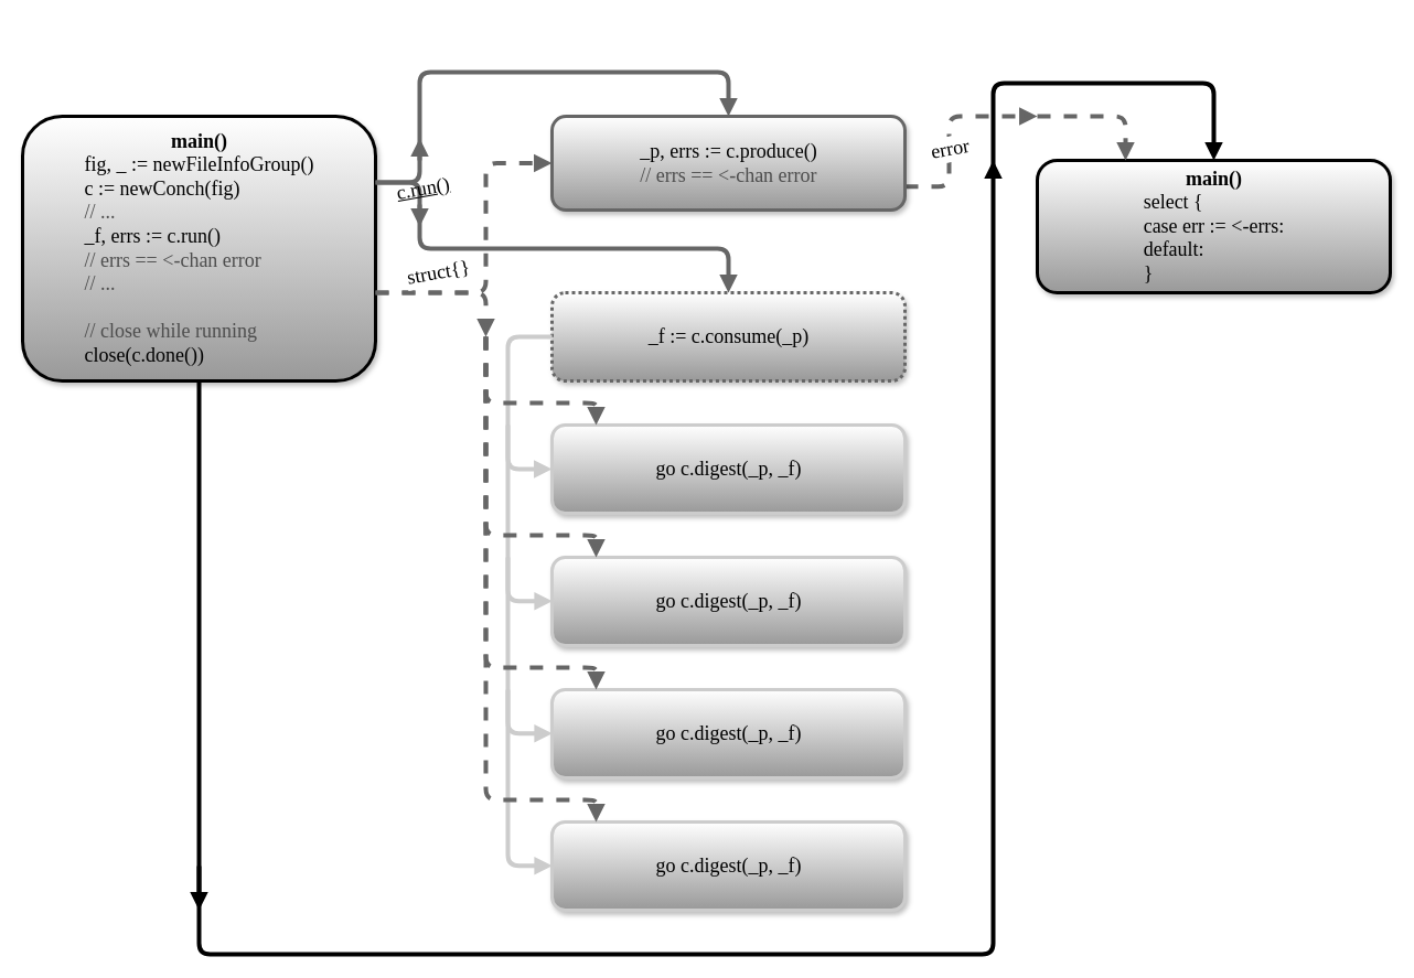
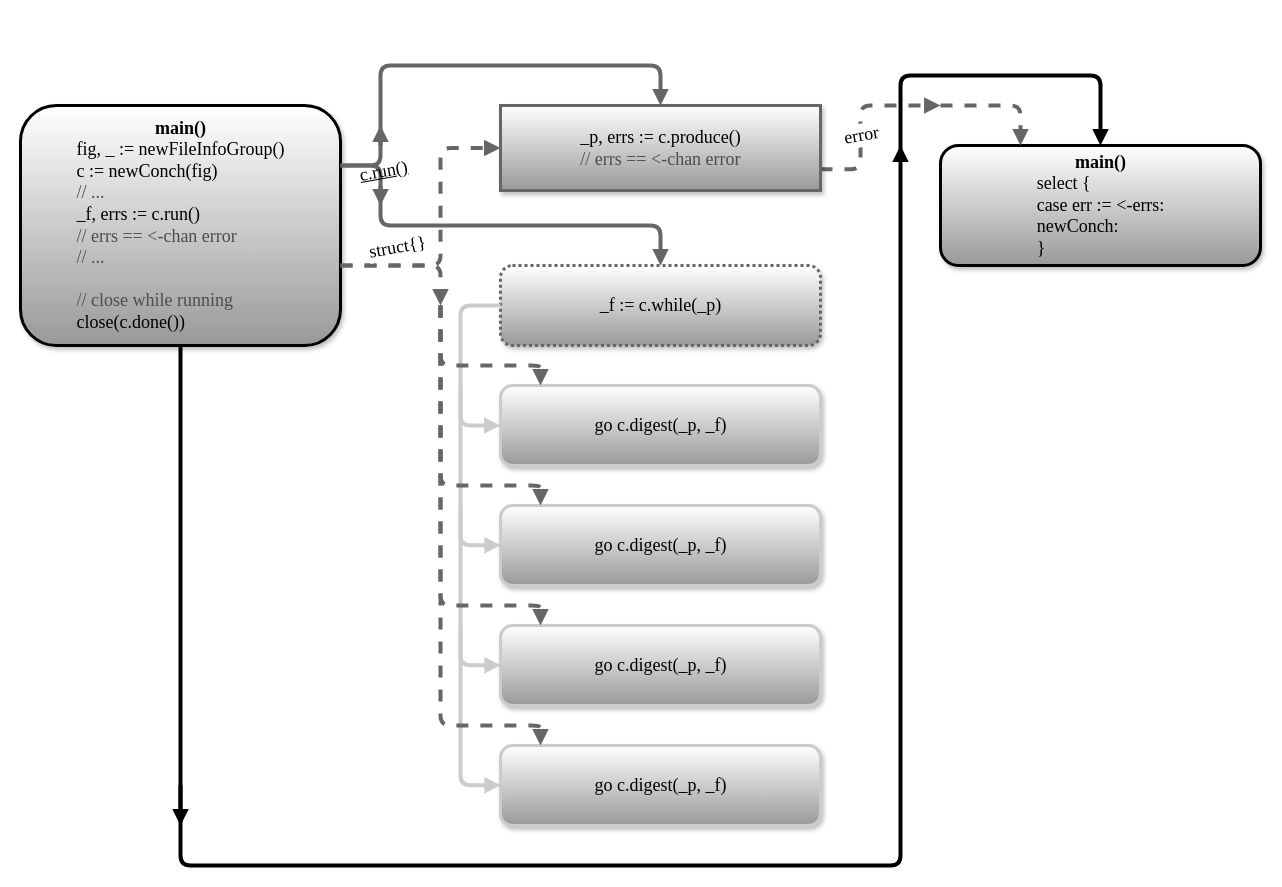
- <mxCell id="3" value="&lt;div style=&quot;text-align: left&quot;&gt;&lt;span&gt;_p, errs := c.produce()&lt;/span&gt;&lt;/div&gt;&lt;div style=&quot;text-align: left&quot;&gt;&lt;span&gt;&lt;font color=&quot;#4d4d4d&quot;&gt;// errs == &amp;lt;-chan error&lt;/font&gt;&lt;/span&gt;&lt;/div&gt;" style="rounded=1;fillColor=#FFFFFF;strokeColor=#666666;shadow=1;gradientColor=#999999;fontStyle=0;html=1;fontFamily=Lucida Console;fontSize=18;strokeWidth=3;" vertex="1" parent="1"><mxGeometry x="500" y="105" width="320" height="85" as="geometry" /></mxCell>
+ <mxCell id="3" value="&lt;div style=&quot;text-align: left&quot;&gt;&lt;span&gt;_p, errs := c.produce()&lt;/span&gt;&lt;/div&gt;&lt;div style=&quot;text-align: left&quot;&gt;&lt;span&gt;&lt;font color=&quot;#4d4d4d&quot;&gt;// errs == &amp;lt;-chan error&lt;/font&gt;&lt;/span&gt;&lt;/div&gt;" style="fillColor=#FFFFFF;strokeColor=#666666;shadow=1;gradientColor=#999999;fontStyle=0;html=1;fontFamily=Lucida Console;fontSize=18;strokeWidth=3;rounded=0;" vertex="1" parent="1"><mxGeometry x="500" y="105" width="320" height="85" as="geometry" /></mxCell>
- <mxCell id="22" value="&lt;b&gt;main()&lt;/b&gt;&lt;div style=&quot;text-align: left&quot;&gt;select {&lt;/div&gt;&lt;div style=&quot;text-align: left&quot;&gt;case err := &amp;lt;-errs:&lt;/div&gt;&lt;div style=&quot;text-align: left&quot;&gt;default:&lt;/div&gt;&lt;div style=&quot;text-align: left&quot;&gt;}&lt;/div&gt;" style="rounded=1;fillColor=#FFFFFF;strokeColor=#000000;shadow=1;gradientColor=#999999;fontStyle=0;html=1;fontFamily=Lucida Console;fontSize=18;strokeWidth=3;" vertex="1" parent="1"><mxGeometry x="940" y="145" width="320" height="120" as="geometry" /></mxCell>
+ <mxCell id="22" value="&lt;b&gt;main()&lt;/b&gt;&lt;div style=&quot;text-align: left&quot;&gt;select {&lt;/div&gt;&lt;div style=&quot;text-align: left&quot;&gt;case err := &amp;lt;-errs:&lt;/div&gt;&lt;div style=&quot;text-align: left&quot;&gt;newConch:&lt;/div&gt;&lt;div style=&quot;text-align: left&quot;&gt;}&lt;/div&gt;" style="rounded=1;fillColor=#FFFFFF;strokeColor=#000000;shadow=1;gradientColor=#999999;fontStyle=0;html=1;fontFamily=Lucida Console;fontSize=18;strokeWidth=3;" vertex="1" parent="1"><mxGeometry x="940" y="145" width="320" height="120" as="geometry" /></mxCell>
- <mxCell id="8" value="&lt;div style=&quot;text-align: left&quot;&gt;&lt;span&gt;_f := c.consume(_p)&lt;/span&gt;&lt;/div&gt;" style="rounded=1;fillColor=#FFFFFF;strokeColor=#666666;shadow=1;gradientColor=#999999;fontStyle=0;html=1;fontFamily=Lucida Console;fontSize=18;strokeWidth=3;dashed=1;dashPattern=1 1;" vertex="1" parent="1"><mxGeometry x="500" y="265" width="320" height="80" as="geometry" /></mxCell>
+ <mxCell id="8" value="&lt;div style=&quot;text-align: left&quot;&gt;&lt;span&gt;_f := c.while(_p)&lt;/span&gt;&lt;/div&gt;" style="rounded=1;fillColor=#FFFFFF;strokeColor=#666666;shadow=1;gradientColor=#999999;fontStyle=0;html=1;fontFamily=Lucida Console;fontSize=18;strokeWidth=3;dashed=1;dashPattern=1 1;" vertex="1" parent="1"><mxGeometry x="500" y="265" width="320" height="80" as="geometry" /></mxCell>
